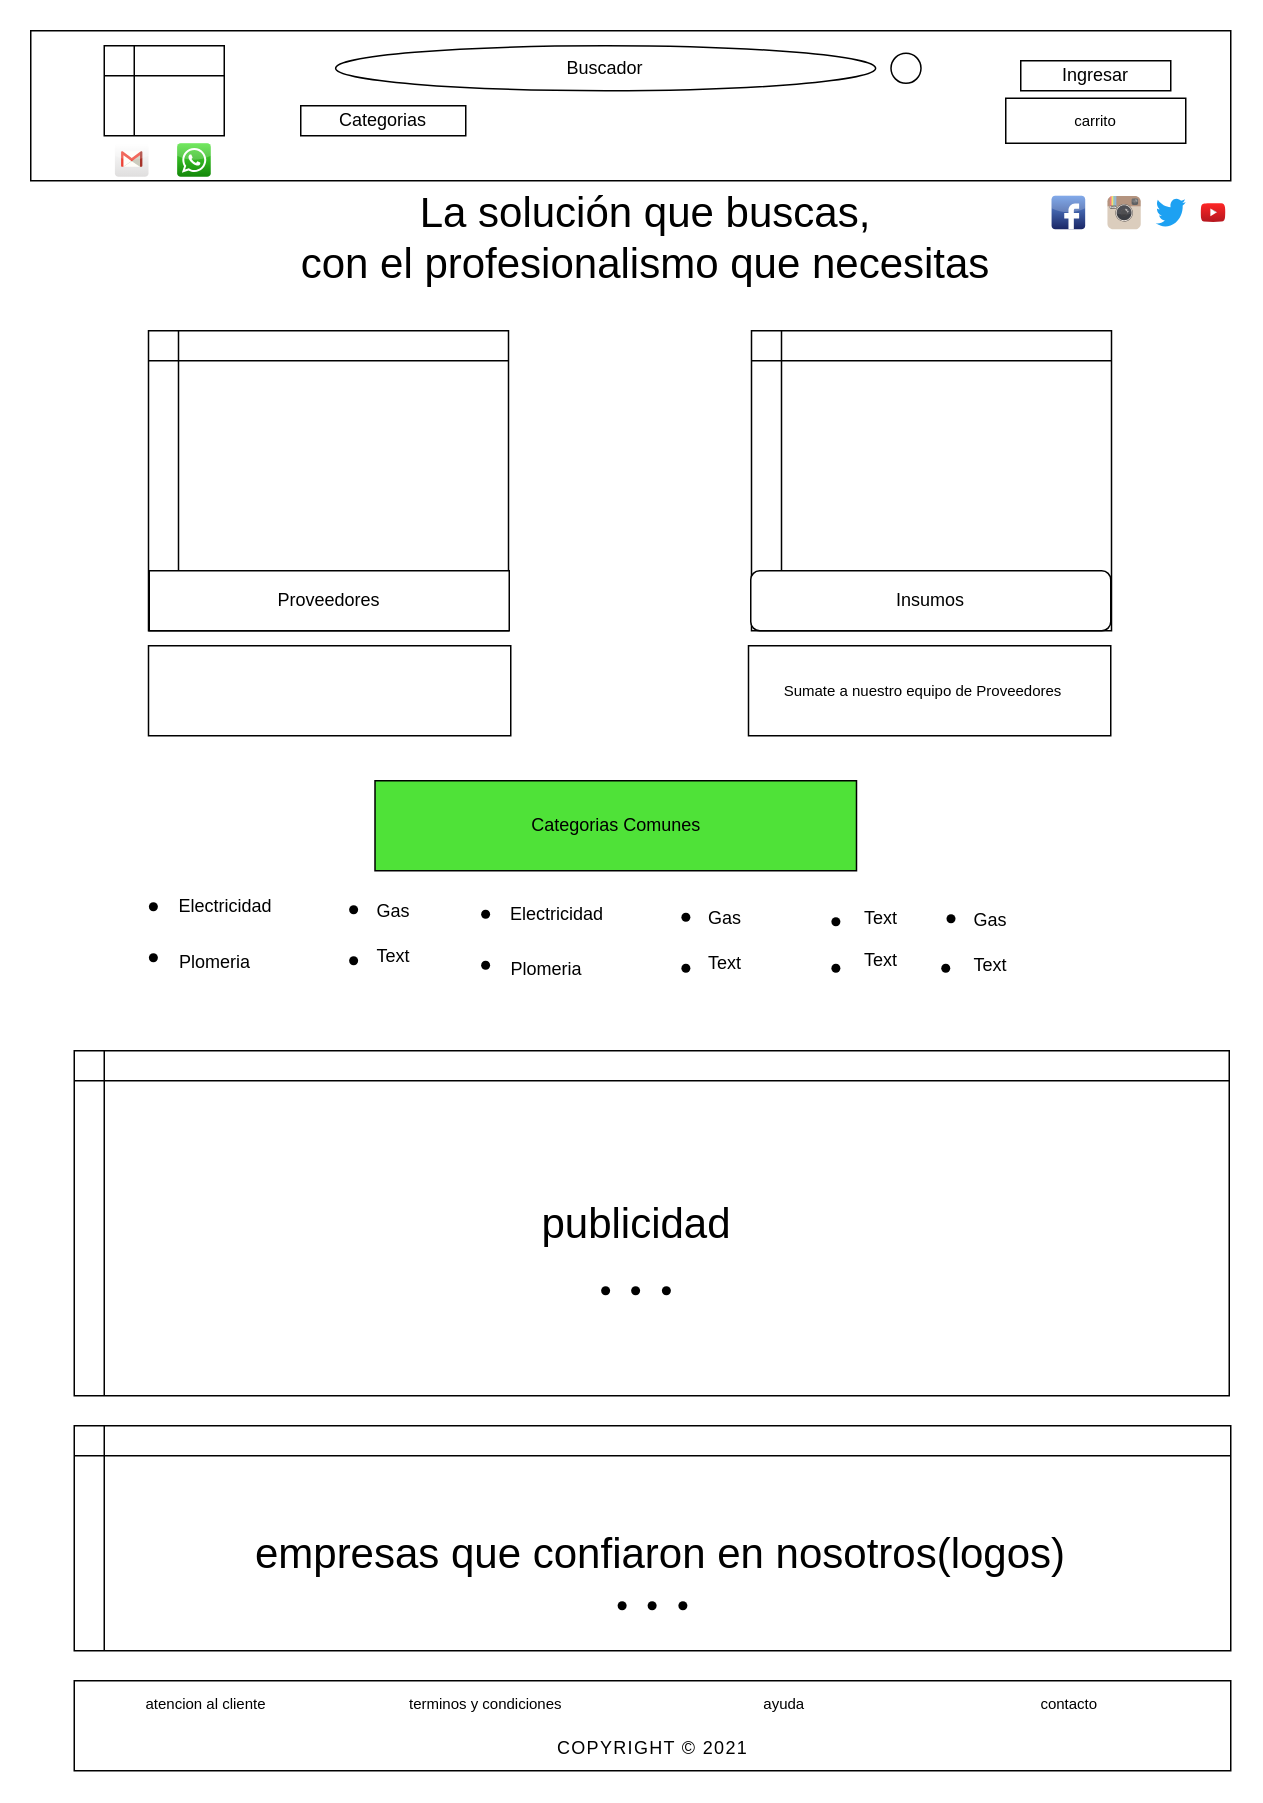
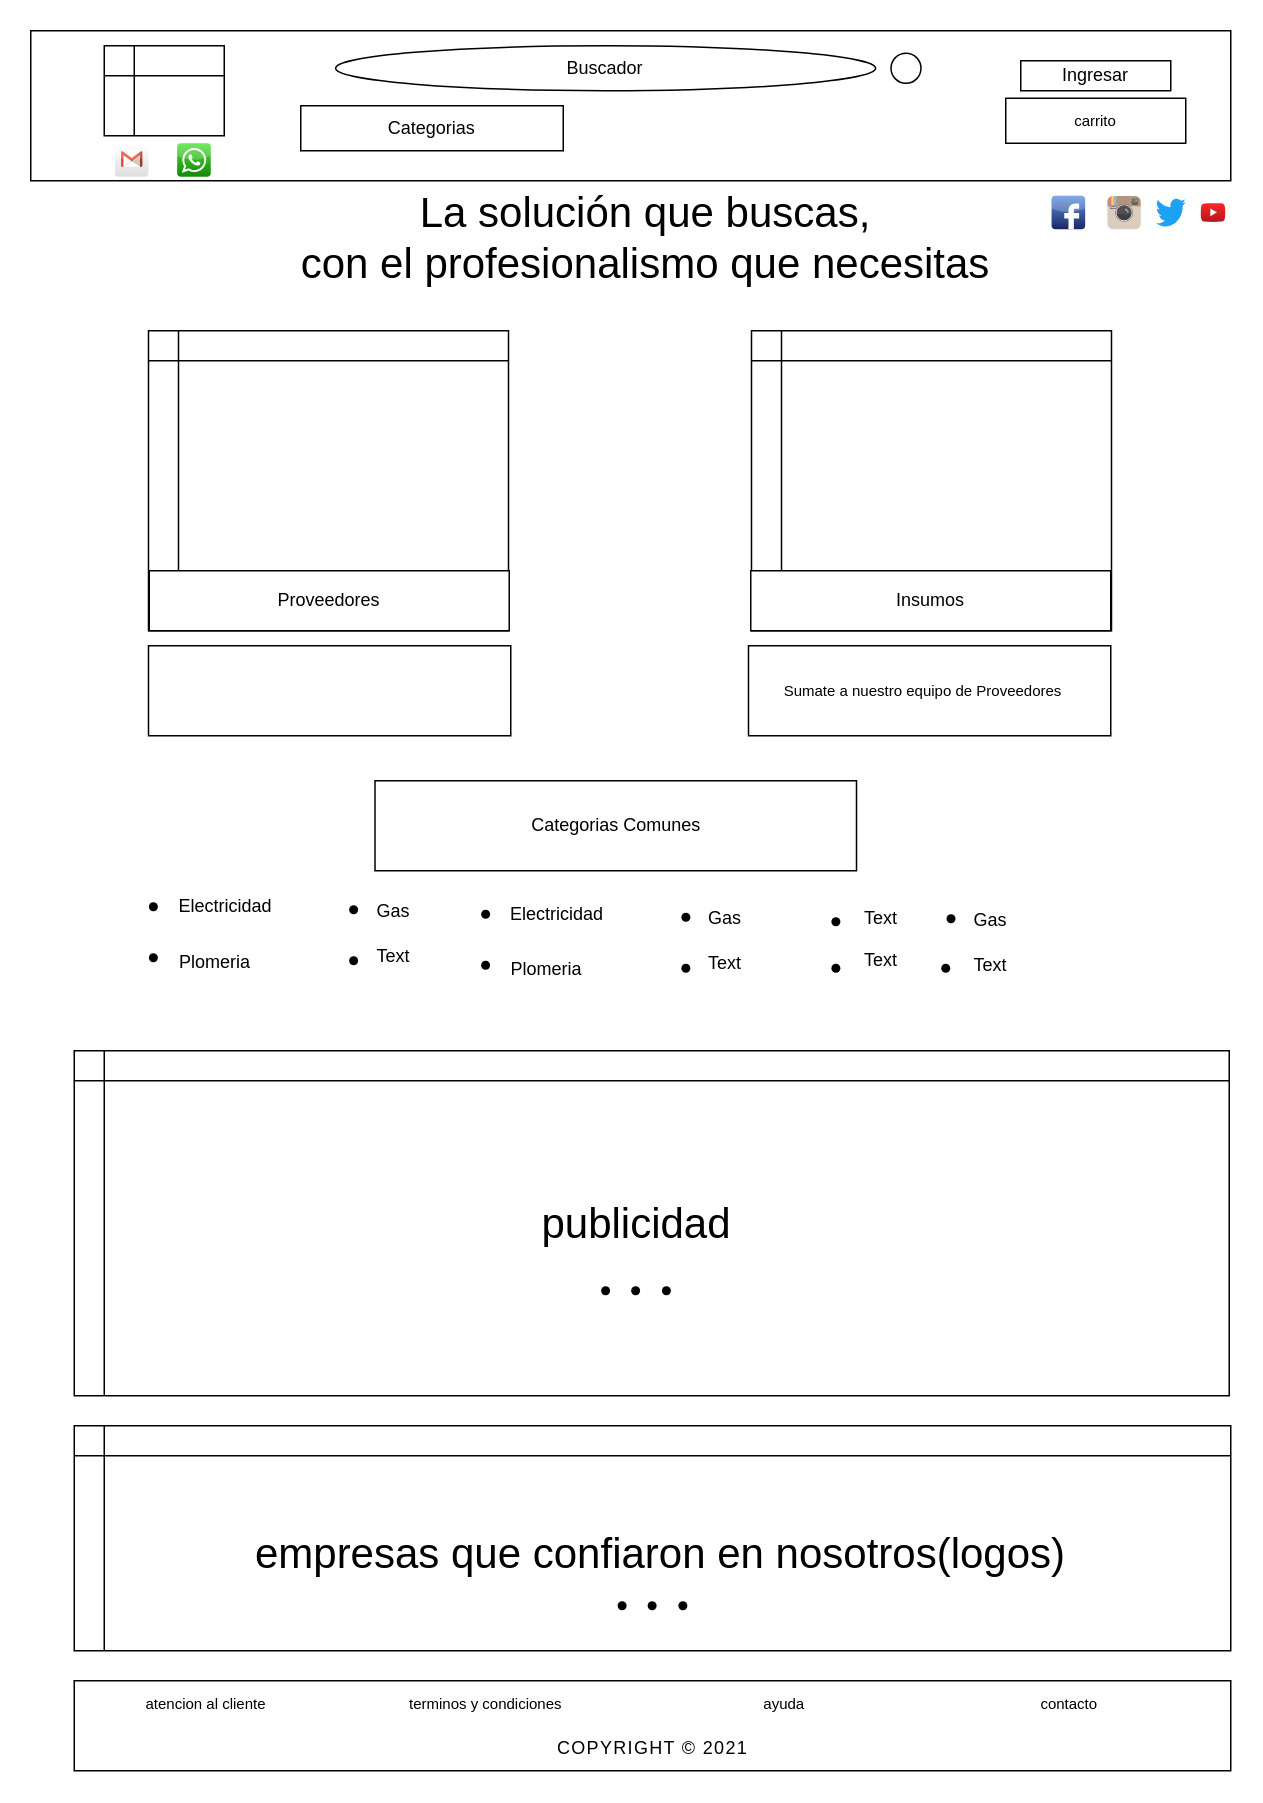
- <mxCell id="5" value="Categorias" style="whiteSpace=wrap;html=1;align=center;treeFolding=1;treeMoving=1;newEdgeStyle={&quot;edgeStyle&quot;:&quot;elbowEdgeStyle&quot;,&quot;startArrow&quot;:&quot;none&quot;,&quot;endArrow&quot;:&quot;none&quot;};" vertex="1" parent="1"><mxGeometry x="200" y="70" width="110" height="20" as="geometry" /></mxCell>
+ <mxCell id="5" value="Categorias" style="whiteSpace=wrap;html=1;align=center;treeFolding=1;treeMoving=1;newEdgeStyle={&quot;edgeStyle&quot;:&quot;elbowEdgeStyle&quot;,&quot;startArrow&quot;:&quot;none&quot;,&quot;endArrow&quot;:&quot;none&quot;};" vertex="1" parent="1"><mxGeometry x="200" y="70" width="175" height="30" as="geometry" /></mxCell>
- <mxCell id="11" value="Insumos" style="whiteSpace=wrap;html=1;align=center;treeFolding=1;treeMoving=1;newEdgeStyle={&quot;edgeStyle&quot;:&quot;elbowEdgeStyle&quot;,&quot;startArrow&quot;:&quot;none&quot;,&quot;endArrow&quot;:&quot;none&quot;};rounded=1;" vertex="1" parent="1"><mxGeometry x="500" y="380" width="240" height="40" as="geometry" /></mxCell>
+ <mxCell id="11" value="Insumos" style="whiteSpace=wrap;html=1;align=center;treeFolding=1;treeMoving=1;newEdgeStyle={&quot;edgeStyle&quot;:&quot;elbowEdgeStyle&quot;,&quot;startArrow&quot;:&quot;none&quot;,&quot;endArrow&quot;:&quot;none&quot;};" vertex="1" parent="1"><mxGeometry x="500" y="380" width="240" height="40" as="geometry" /></mxCell>
- <mxCell id="12" value="Categorias Comunes" style="whiteSpace=wrap;html=1;align=center;treeFolding=1;treeMoving=1;newEdgeStyle={&quot;edgeStyle&quot;:&quot;elbowEdgeStyle&quot;,&quot;startArrow&quot;:&quot;none&quot;,&quot;endArrow&quot;:&quot;none&quot;};fillColor=#4fe238;" vertex="1" parent="1"><mxGeometry x="249.5" y="520" width="321" height="60" as="geometry" /></mxCell>
+ <mxCell id="12" value="Categorias Comunes" style="whiteSpace=wrap;html=1;align=center;treeFolding=1;treeMoving=1;newEdgeStyle={&quot;edgeStyle&quot;:&quot;elbowEdgeStyle&quot;,&quot;startArrow&quot;:&quot;none&quot;,&quot;endArrow&quot;:&quot;none&quot;};" vertex="1" parent="1"><mxGeometry x="249.5" y="520" width="321" height="60" as="geometry" /></mxCell>
